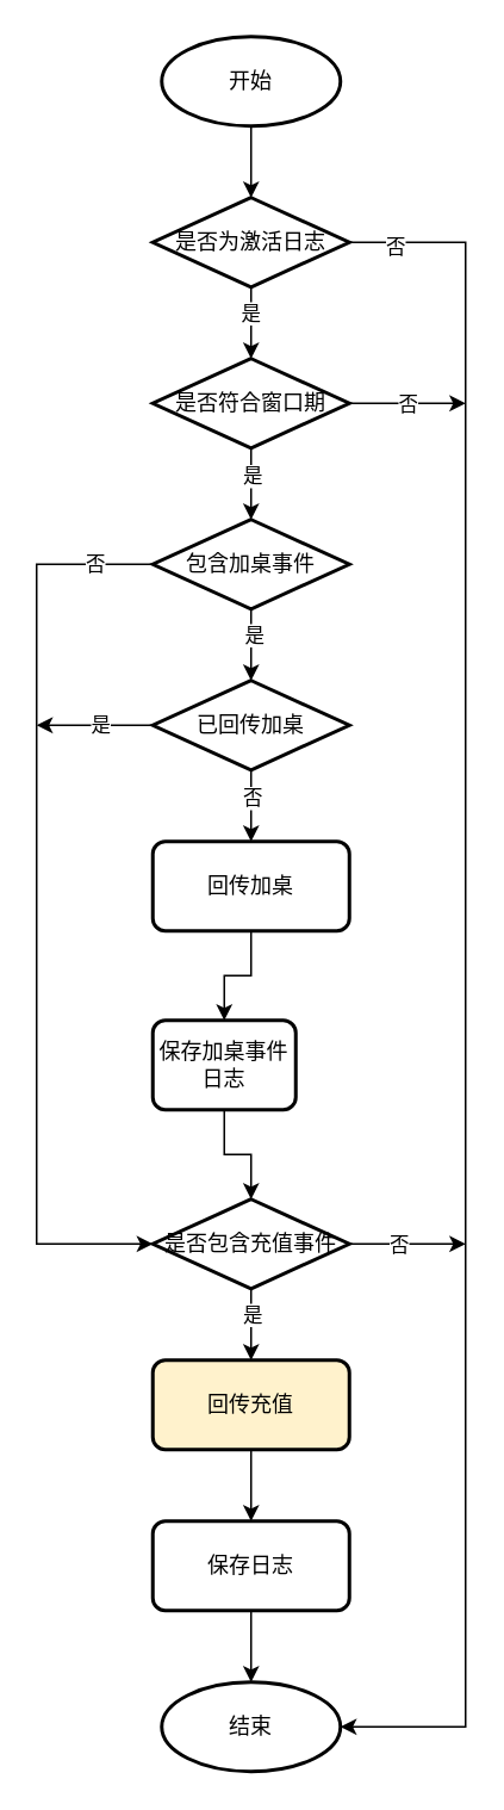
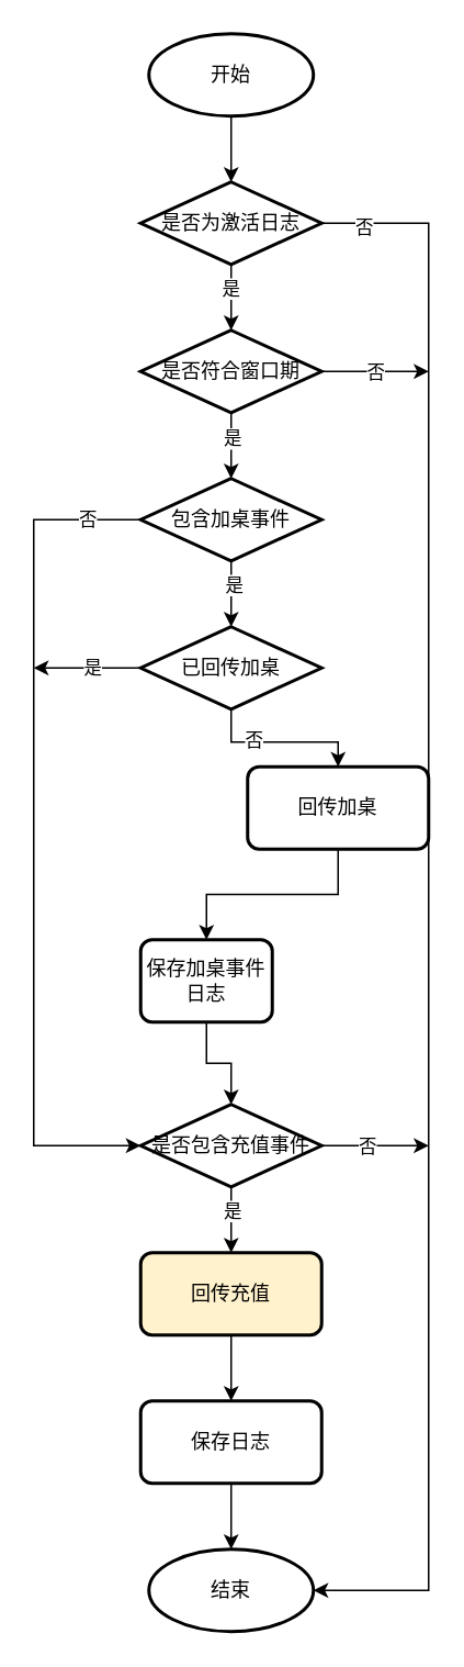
- <mxCell id="26" value="回传加桌" style="rounded=1;whiteSpace=wrap;html=1;absoluteArcSize=1;arcSize=14;strokeWidth=2;" vertex="1" parent="1"><mxGeometry x="85" y="470" width="110" height="50" as="geometry" /></mxCell>
+ <mxCell id="26" value="回传加桌" style="rounded=1;whiteSpace=wrap;html=1;absoluteArcSize=1;arcSize=14;strokeWidth=2;" vertex="1" parent="1"><mxGeometry x="150" y="465" width="110" height="50" as="geometry" /></mxCell>
